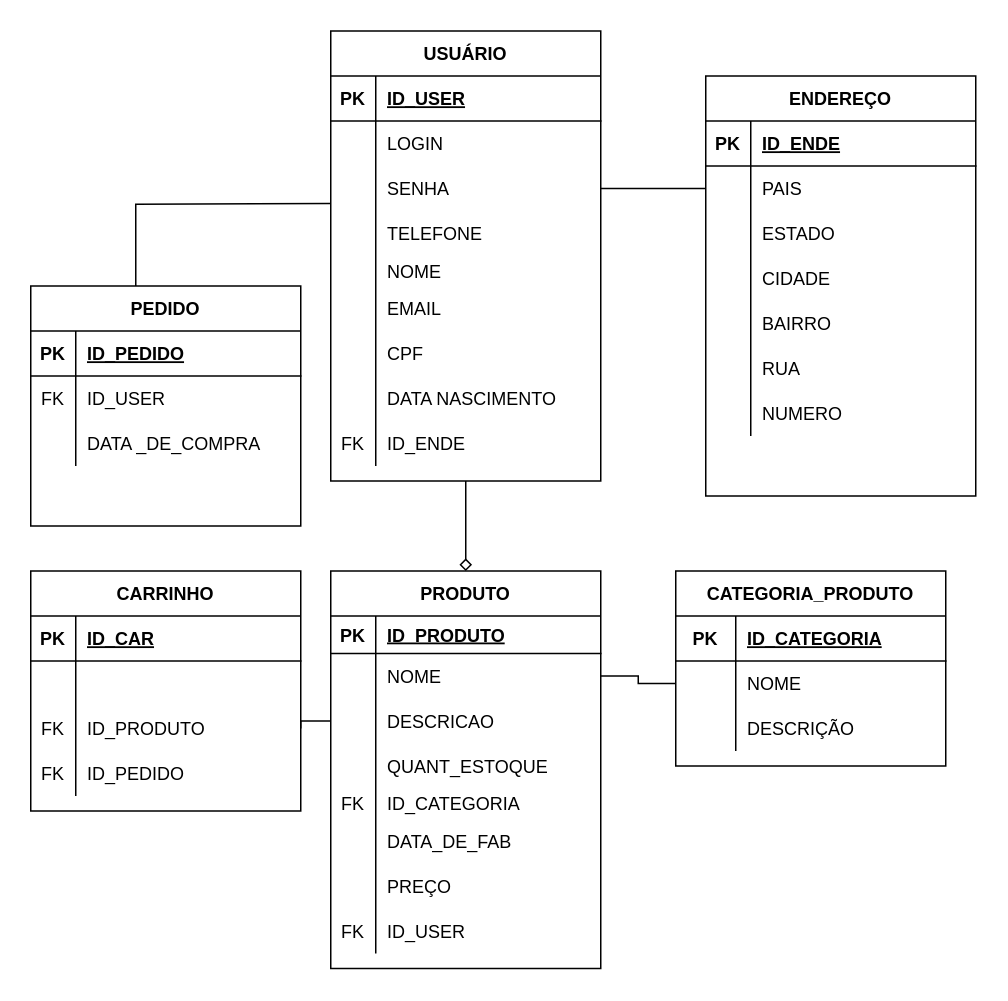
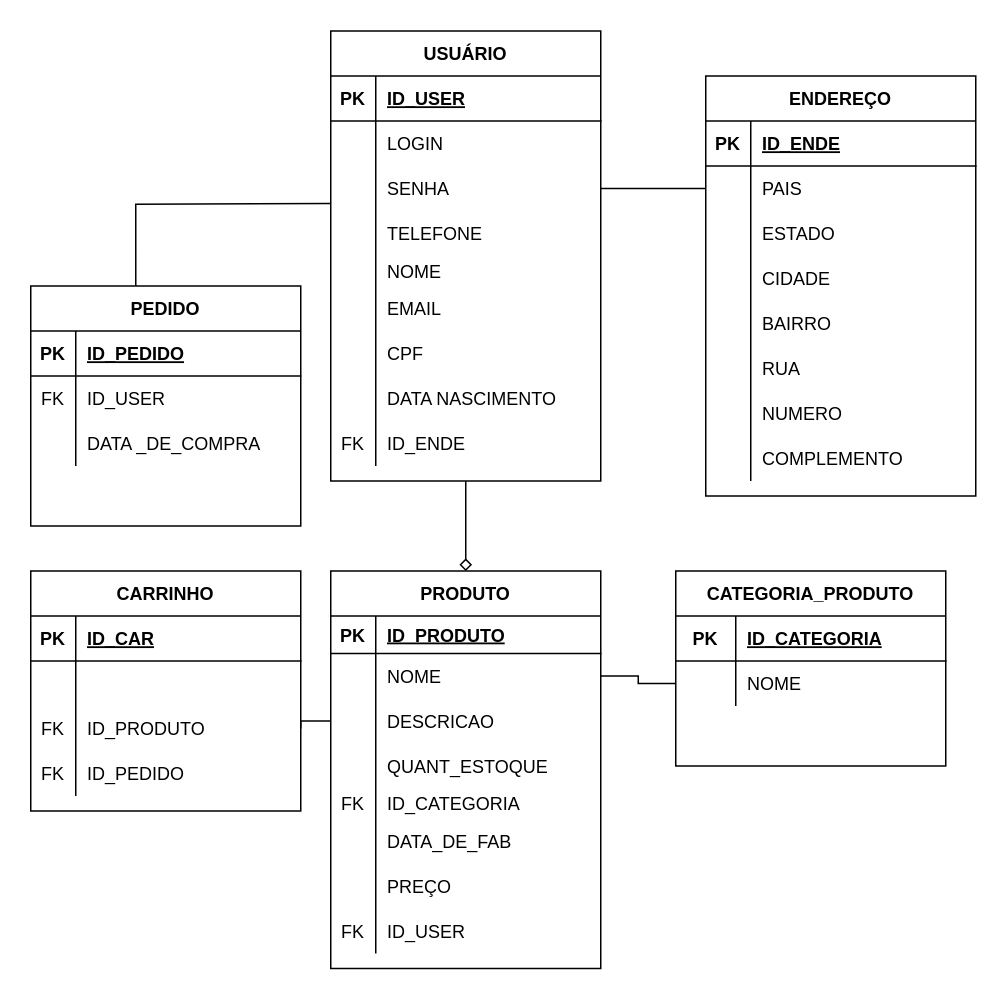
+ <mxCell id="107" value="COMPLEMENTO" style="shape=partialRectangle;connectable=0;fillColor=none;top=0;left=0;bottom=0;right=0;align=left;spacingLeft=6;overflow=hidden;" vertex="1" parent="105"><mxGeometry x="30" width="150" height="30" as="geometry" /></mxCell>
- <mxCell id="117" value="DESCRIÇÃO" style="shape=partialRectangle;connectable=0;fillColor=none;top=0;left=0;bottom=0;right=0;align=left;spacingLeft=6;overflow=hidden;" parent="115" vertex="1"><mxGeometry x="40" width="140" height="30" as="geometry" /></mxCell>
